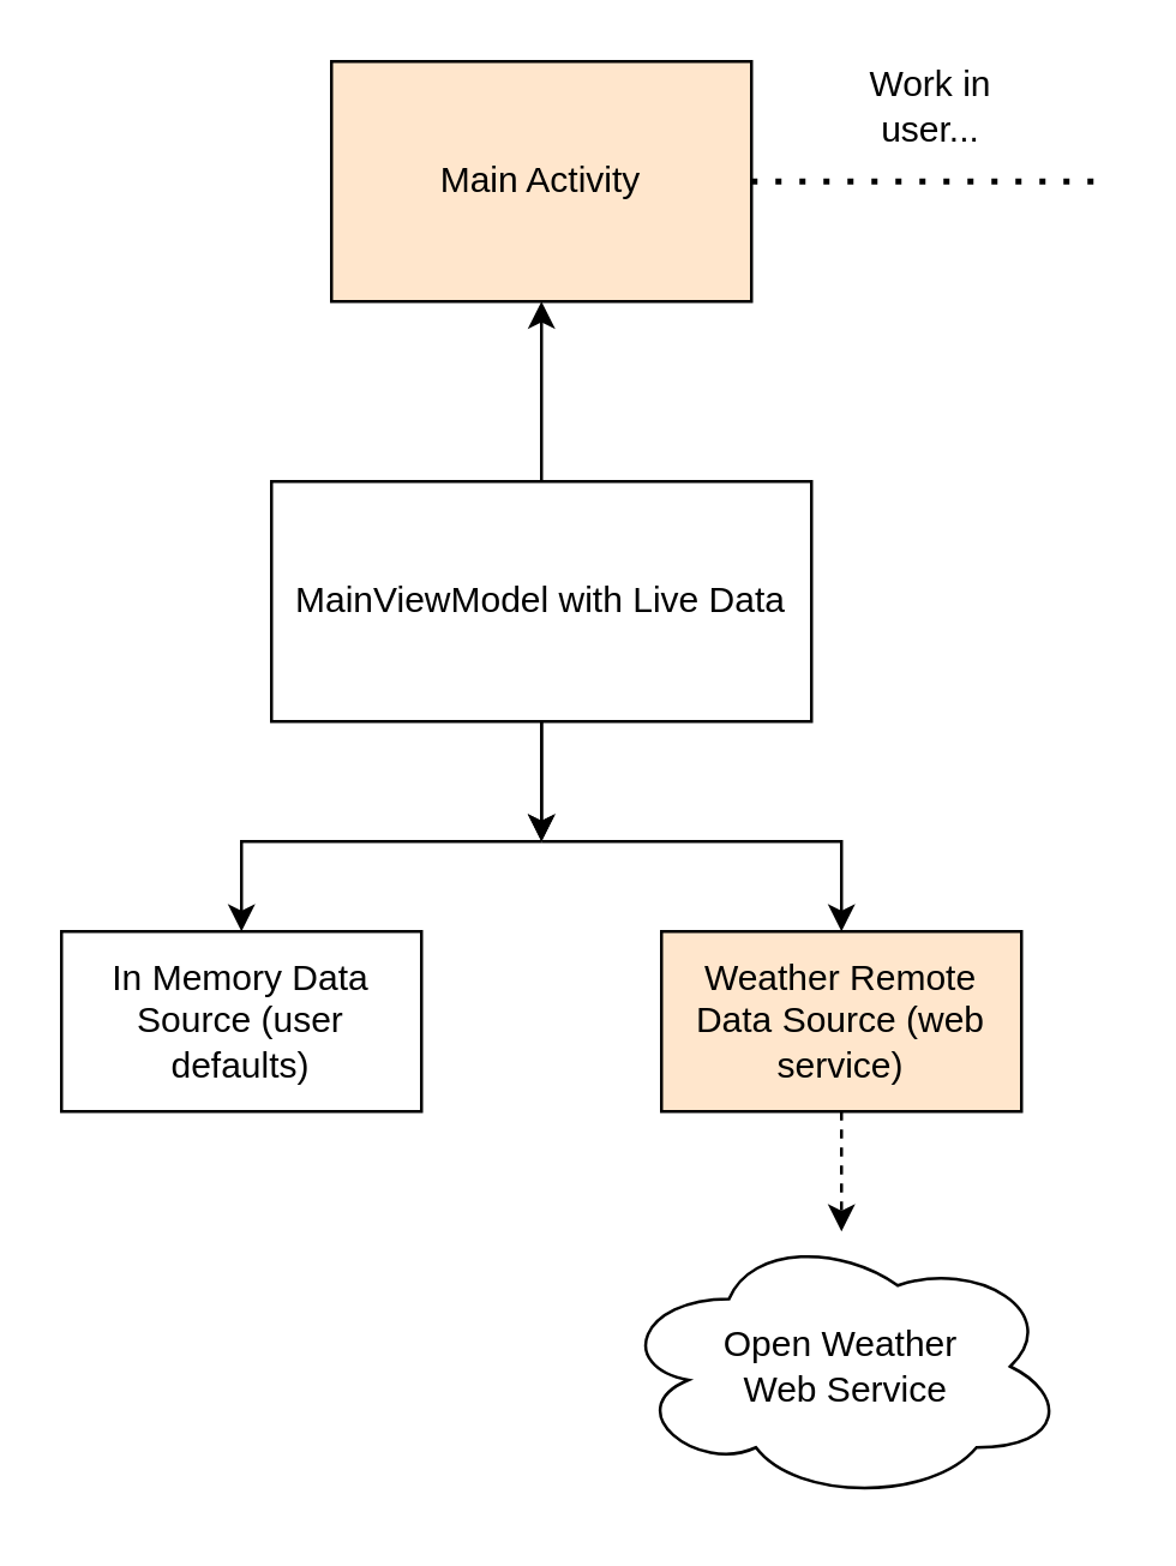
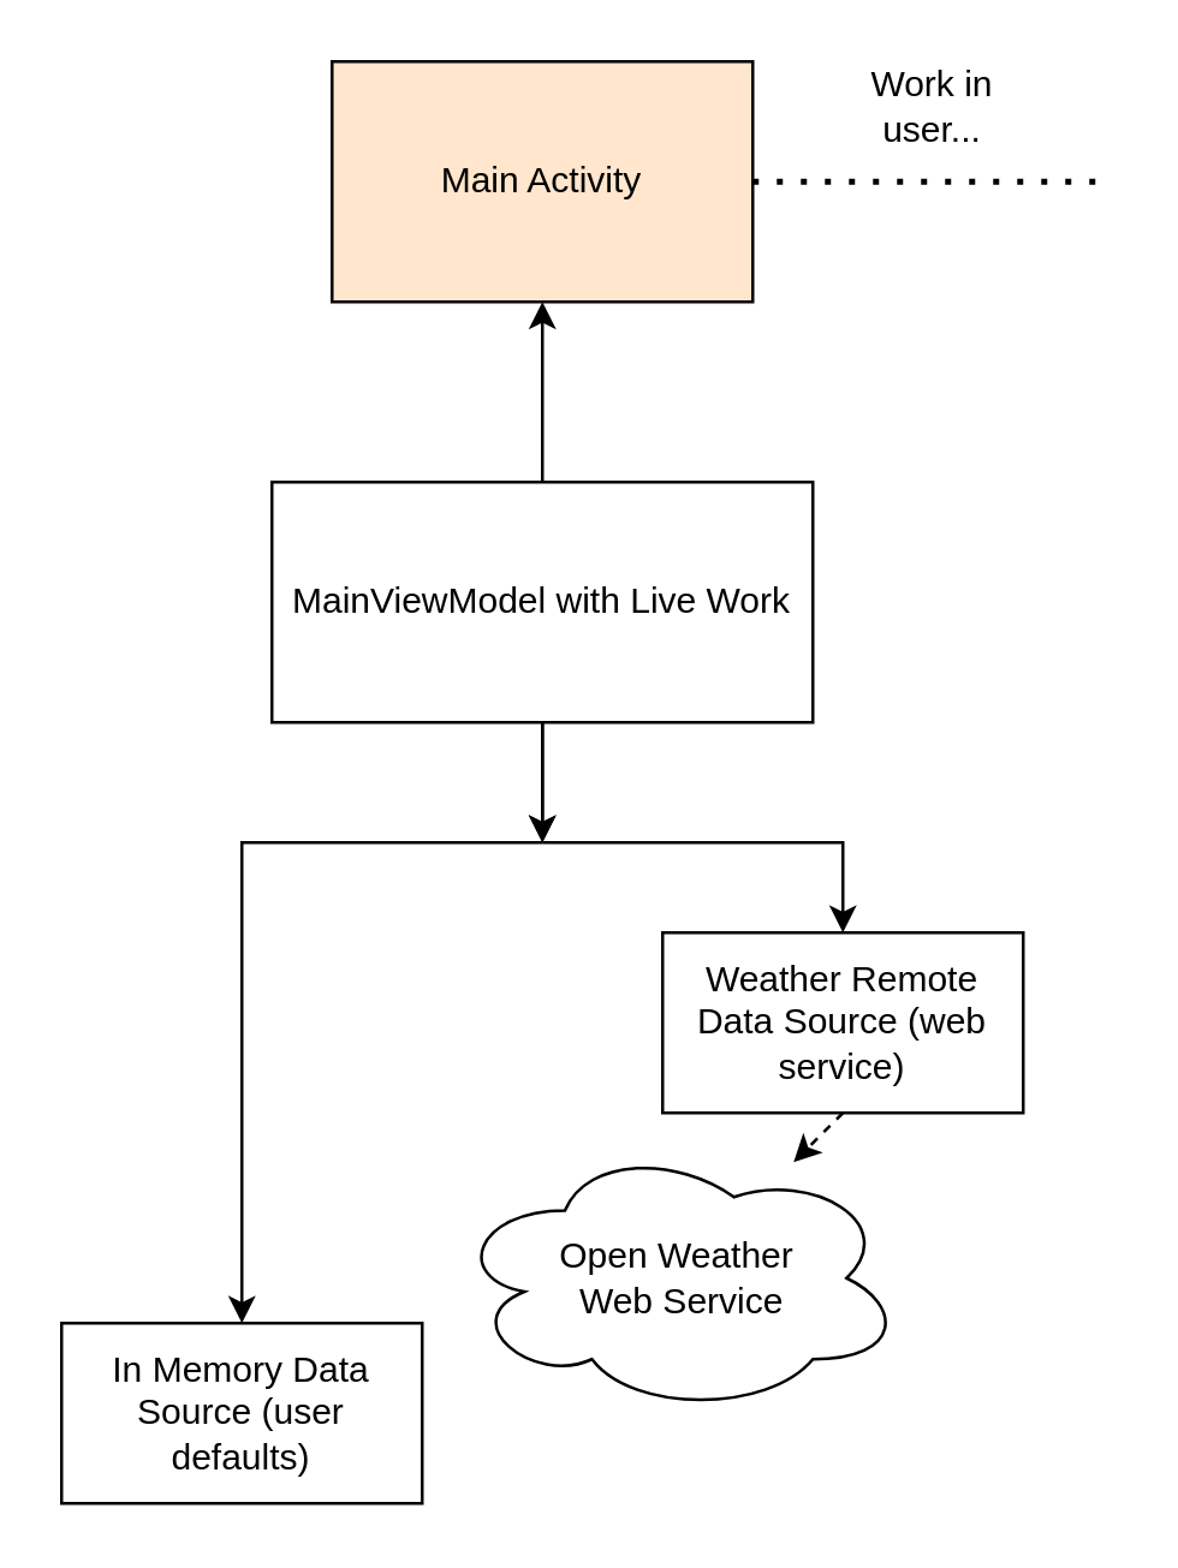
- <mxCell id="3" value="MainViewModel with Live Data" style="rounded=0;whiteSpace=wrap;html=1;" vertex="1" parent="1"><mxGeometry x="90" y="160" width="180" height="80" as="geometry" /></mxCell>
+ <mxCell id="3" value="MainViewModel with Live Work" style="rounded=0;whiteSpace=wrap;html=1;" vertex="1" parent="1"><mxGeometry x="90" y="160" width="180" height="80" as="geometry" /></mxCell>
- <mxCell id="4" value="In Memory Data Source (user defaults)" style="rounded=0;whiteSpace=wrap;html=1;" vertex="1" parent="1"><mxGeometry x="20" y="310" width="120" height="60" as="geometry" /></mxCell>
+ <mxCell id="4" value="In Memory Data Source (user defaults)" style="rounded=0;whiteSpace=wrap;html=1;" vertex="1" parent="1"><mxGeometry x="20" y="440" width="120" height="60" as="geometry" /></mxCell>
- <mxCell id="5" value="Weather Remote Data Source (web service)" style="rounded=0;whiteSpace=wrap;html=1;fillColor=#ffe6cc;" vertex="1" parent="1"><mxGeometry x="220" y="310" width="120" height="60" as="geometry" /></mxCell>
+ <mxCell id="5" value="Weather Remote Data Source (web service)" style="rounded=0;whiteSpace=wrap;html=1;" vertex="1" parent="1"><mxGeometry x="220" y="310" width="120" height="60" as="geometry" /></mxCell>
- <mxCell id="7" value="Open Weather&lt;br&gt;&amp;nbsp;Web Service" style="ellipse;shape=cloud;whiteSpace=wrap;html=1;" vertex="1" parent="1"><mxGeometry x="205" y="410" width="150" height="90" as="geometry" /></mxCell>
+ <mxCell id="7" value="Open Weather&lt;br&gt;&amp;nbsp;Web Service" style="ellipse;shape=cloud;whiteSpace=wrap;html=1;" vertex="1" parent="1"><mxGeometry x="150" y="380" width="150" height="90" as="geometry" /></mxCell>
